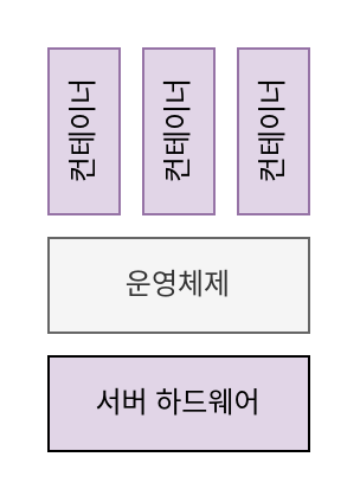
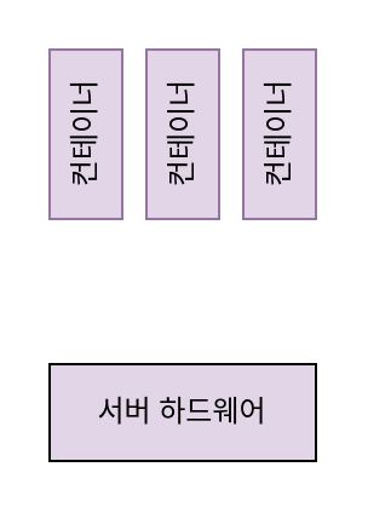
- <mxCell id="2" value="운영체제" style="rounded=0;whiteSpace=wrap;html=1;fillColor=#f5f5f5;strokeColor=#666666;fontColor=#333333;" vertex="1" parent="1"><mxGeometry x="20" y="100" width="110" height="40" as="geometry" /></mxCell>
